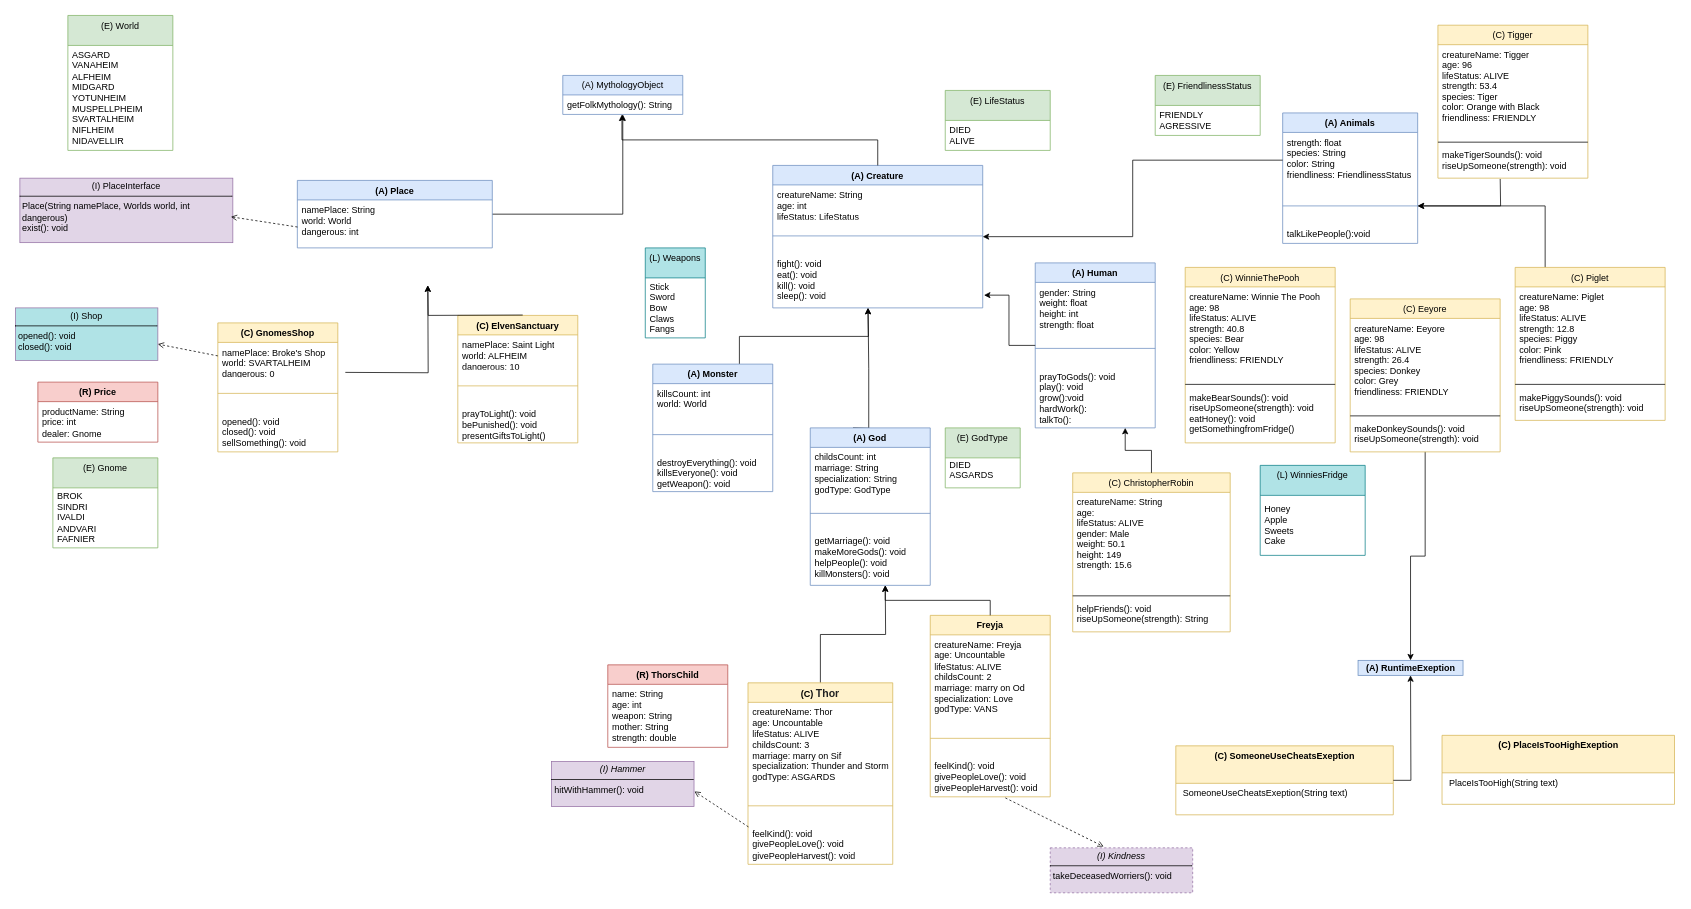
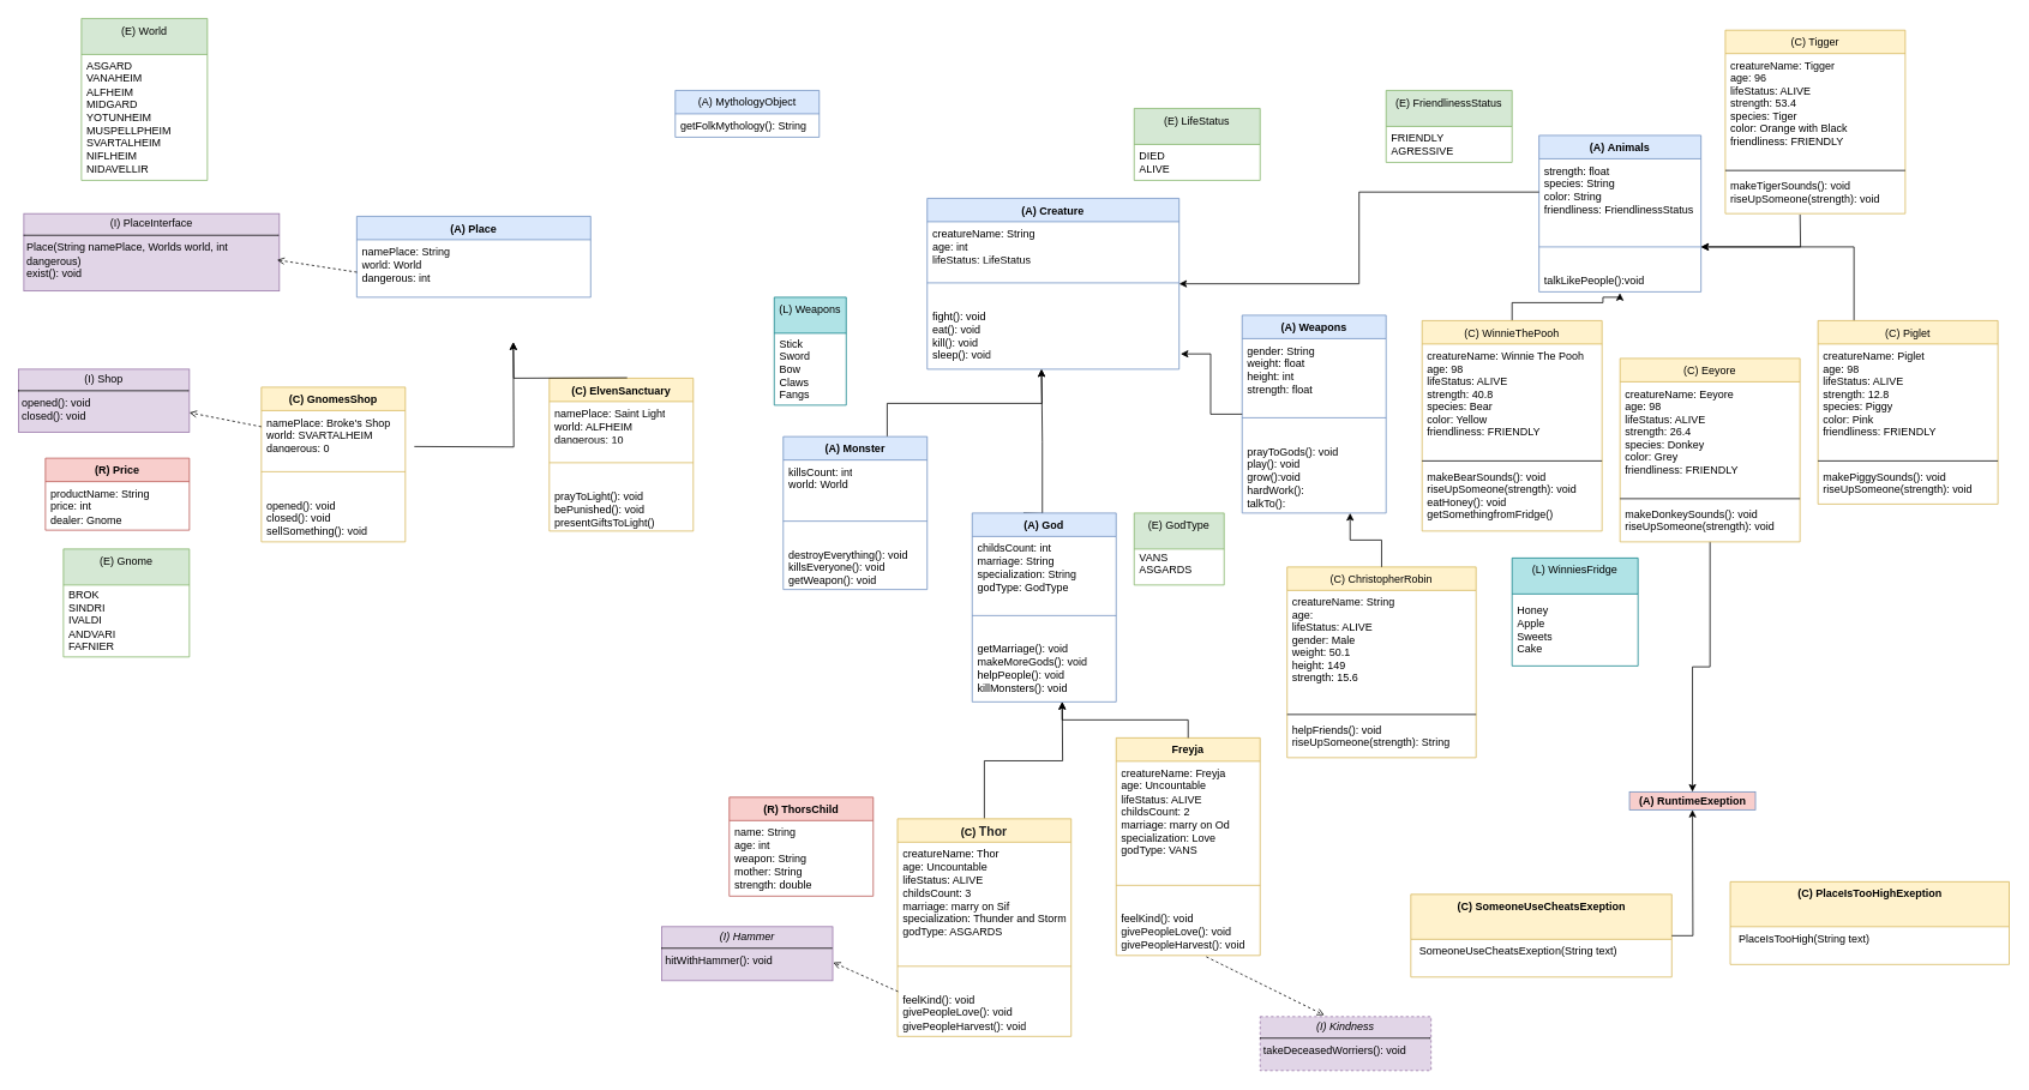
- <mxCell id="66" style="edgeStyle=orthogonalEdgeStyle;rounded=0;orthogonalLoop=1;jettySize=auto;html=1;entryX=0.493;entryY=1.006;entryDx=0;entryDy=0;entryPerimeter=0;" edge="1" parent="1" source="7" target="3"><mxGeometry relative="1" as="geometry" /></mxCell>
- <mxCell id="4" style="edgeStyle=orthogonalEdgeStyle;rounded=0;orthogonalLoop=1;jettySize=auto;html=1;entryX=0.5;entryY=1;entryDx=0;entryDy=0;" edge="1" parent="1" source="5" target="2"><mxGeometry relative="1" as="geometry" /></mxCell>
+ <mxCell id="24" style="edgeStyle=orthogonalEdgeStyle;rounded=0;orthogonalLoop=1;jettySize=auto;html=1;entryX=0.499;entryY=1.05;entryDx=0;entryDy=0;entryPerimeter=0;" edge="1" parent="1" source="25" target="50"><mxGeometry relative="1" as="geometry"><mxPoint x="1780" y="330" as="targetPoint" /><Array as="points"><mxPoint x="1680" y="336" /><mxPoint x="1781" y="336" /><mxPoint x="1781" y="330" /><mxPoint x="1800" y="330" /></Array></mxGeometry></mxCell>
- <mxCell id="11" value="(А) Human" style="swimlane;fontStyle=1;align=center;verticalAlign=top;childLayout=stackLayout;horizontal=1;startSize=26;horizontalStack=0;resizeParent=1;resizeParentMax=0;resizeLast=0;collapsible=1;marginBottom=0;whiteSpace=wrap;html=1;fillColor=#dae8fc;strokeColor=#6c8ebf;" parent="1" vertex="1"><mxGeometry x="1380" y="350" width="160" height="220" as="geometry" /></mxCell>
+ <mxCell id="11" value="(А) Weapons" style="swimlane;fontStyle=1;align=center;verticalAlign=top;childLayout=stackLayout;horizontal=1;startSize=26;horizontalStack=0;resizeParent=1;resizeParentMax=0;resizeLast=0;collapsible=1;marginBottom=0;whiteSpace=wrap;html=1;fillColor=#dae8fc;strokeColor=#6c8ebf;" parent="1" vertex="1"><mxGeometry x="1380" y="350" width="160" height="220" as="geometry" /></mxCell>
- <mxCell id="46" value="&lt;p style=&quot;margin:0px;margin-top:4px;text-align:center;&quot;&gt;(I) Shop&lt;/p&gt;&lt;hr size=&quot;1&quot; style=&quot;border-style:solid;&quot;&gt;&lt;p style=&quot;margin:0px;margin-left:4px;&quot;&gt;&lt;/p&gt;&lt;p style=&quot;margin:0px;margin-left:4px;&quot;&gt;opened(): void&lt;/p&gt;&lt;p style=&quot;margin:0px;margin-left:4px;&quot;&gt;closed(): void&lt;/p&gt;" style="verticalAlign=top;align=left;overflow=fill;html=1;whiteSpace=wrap;fillColor=#b0e3e6;strokeColor=#9673a6;" vertex="1" parent="1"><mxGeometry x="20" y="410" width="190" height="70" as="geometry" /></mxCell>
+ <mxCell id="46" value="&lt;p style=&quot;margin:0px;margin-top:4px;text-align:center;&quot;&gt;(I) Shop&lt;/p&gt;&lt;hr size=&quot;1&quot; style=&quot;border-style:solid;&quot;&gt;&lt;p style=&quot;margin:0px;margin-left:4px;&quot;&gt;&lt;/p&gt;&lt;p style=&quot;margin:0px;margin-left:4px;&quot;&gt;opened(): void&lt;/p&gt;&lt;p style=&quot;margin:0px;margin-left:4px;&quot;&gt;closed(): void&lt;/p&gt;" style="verticalAlign=top;align=left;overflow=fill;html=1;whiteSpace=wrap;fillColor=#e1d5e7;strokeColor=#9673a6;" vertex="1" parent="1"><mxGeometry x="20" y="410" width="190" height="70" as="geometry" /></mxCell>
- <mxCell id="52" value="DIED&lt;div&gt;ASGARDS&lt;/div&gt;&lt;div&gt;&lt;br&gt;&lt;/div&gt;" style="text;html=1;strokeColor=none;fillColor=none;align=left;verticalAlign=middle;spacingLeft=4;spacingRight=4;overflow=hidden;rotatable=0;points=[[0,0.5],[1,0.5]];portConstraint=eastwest;whiteSpace=wrap;" vertex="1" parent="51"><mxGeometry y="40" width="100" height="40" as="geometry" /></mxCell>
+ <mxCell id="52" value="VANS&lt;div&gt;ASGARDS&lt;/div&gt;&lt;div&gt;&lt;br&gt;&lt;/div&gt;" style="text;html=1;strokeColor=none;fillColor=none;align=left;verticalAlign=middle;spacingLeft=4;spacingRight=4;overflow=hidden;rotatable=0;points=[[0,0.5],[1,0.5]];portConstraint=eastwest;whiteSpace=wrap;" vertex="1" parent="51"><mxGeometry y="40" width="100" height="40" as="geometry" /></mxCell>
- <mxCell id="53" value="&lt;p style=&quot;margin:0px;margin-top:4px;text-align:center;&quot;&gt;&lt;b&gt;(A) RuntimeExeption&lt;/b&gt;&lt;/p&gt;" style="verticalAlign=top;align=left;overflow=fill;html=1;whiteSpace=wrap;fillColor=#dae8fc;strokeColor=#6c8ebf;" vertex="1" parent="1"><mxGeometry x="1810.5" y="880" width="140" height="20" as="geometry" /></mxCell>
+ <mxCell id="53" value="&lt;p style=&quot;margin:0px;margin-top:4px;text-align:center;&quot;&gt;&lt;b&gt;(A) RuntimeExeption&lt;/b&gt;&lt;/p&gt;" style="verticalAlign=top;align=left;overflow=fill;html=1;whiteSpace=wrap;fillColor=#f8cecc;strokeColor=#6c8ebf;" vertex="1" parent="1"><mxGeometry x="1810.5" y="880" width="140" height="20" as="geometry" /></mxCell>
- <mxCell id="84" value="&lt;p style=&quot;margin:0px;margin-top:4px;text-align:center;&quot;&gt;&lt;i&gt;(I) Hammer&lt;/i&gt;&lt;/p&gt;&lt;hr size=&quot;1&quot; style=&quot;border-style:solid;&quot;&gt;&lt;p style=&quot;margin:0px;margin-left:4px;&quot;&gt;&lt;/p&gt;&lt;p style=&quot;margin:0px;margin-left:4px;&quot;&gt;hitWithHammer(): void&lt;br&gt;&lt;/p&gt;&lt;p style=&quot;margin:0px;margin-left:4px;&quot;&gt;&lt;br&gt;&lt;/p&gt;" style="verticalAlign=top;align=left;overflow=fill;html=1;whiteSpace=wrap;fillColor=#e1d5e7;strokeColor=#9673a6;" vertex="1" parent="1"><mxGeometry x="735" y="1015" width="190" height="60" as="geometry" /></mxCell>
+ <mxCell id="84" value="&lt;p style=&quot;margin:0px;margin-top:4px;text-align:center;&quot;&gt;&lt;i&gt;(I) Hammer&lt;/i&gt;&lt;/p&gt;&lt;hr size=&quot;1&quot; style=&quot;border-style:solid;&quot;&gt;&lt;p style=&quot;margin:0px;margin-left:4px;&quot;&gt;&lt;/p&gt;&lt;p style=&quot;margin:0px;margin-left:4px;&quot;&gt;hitWithHammer(): void&lt;br&gt;&lt;/p&gt;&lt;p style=&quot;margin:0px;margin-left:4px;&quot;&gt;&lt;br&gt;&lt;/p&gt;" style="verticalAlign=top;align=left;overflow=fill;html=1;whiteSpace=wrap;fillColor=#e1d5e7;strokeColor=#9673a6;" vertex="1" parent="1"><mxGeometry x="735" y="1030" width="190" height="60" as="geometry" /></mxCell>
